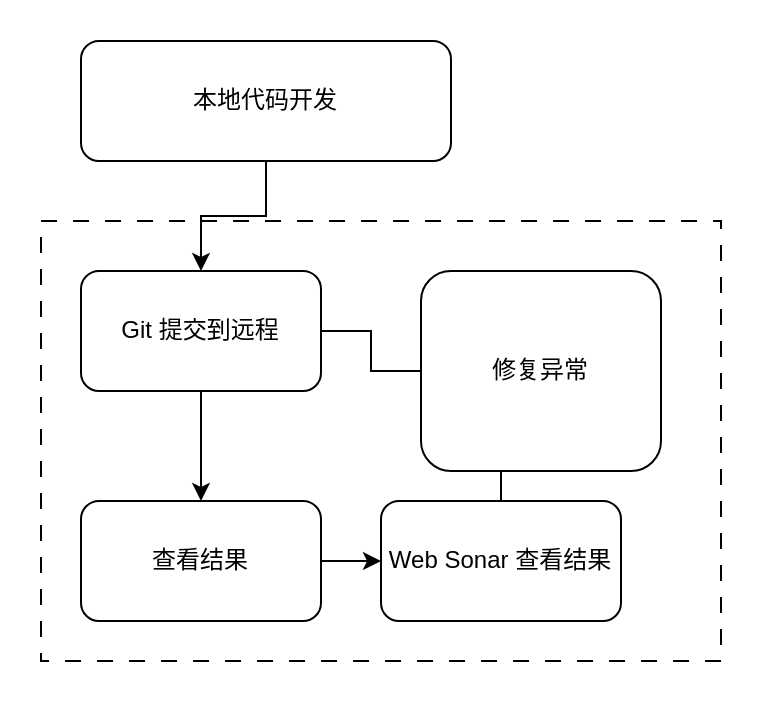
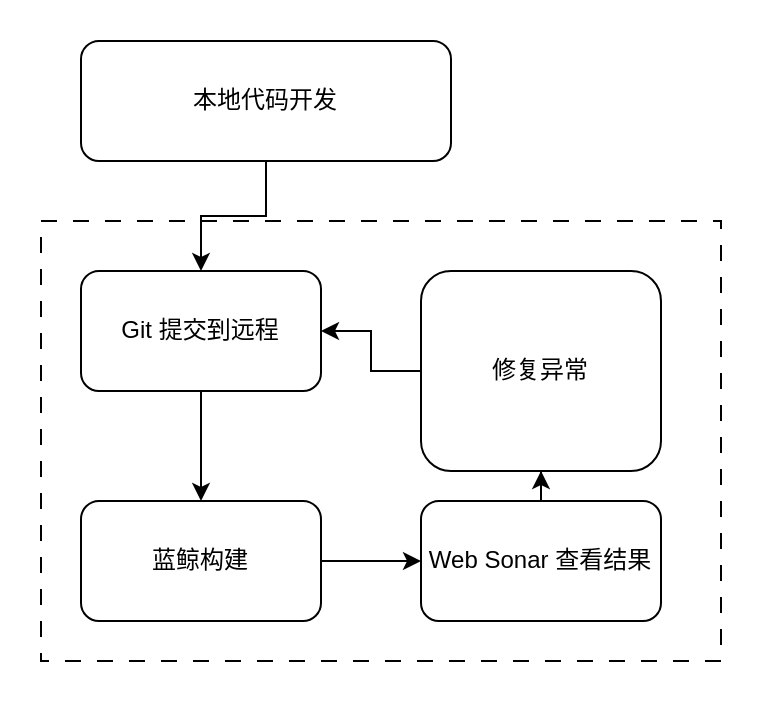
- <mxCell id="10" style="edgeStyle=orthogonalEdgeStyle;rounded=0;orthogonalLoop=1;jettySize=auto;html=1;entryX=1;entryY=0.5;entryDx=0;entryDy=0;endArrow=none;" edge="1" parent="1" source="11" target="5"><mxGeometry relative="1" as="geometry" /></mxCell>
+ <mxCell id="10" style="edgeStyle=orthogonalEdgeStyle;rounded=0;orthogonalLoop=1;jettySize=auto;html=1;entryX=1;entryY=0.5;entryDx=0;entryDy=0;" edge="1" parent="1" source="11" target="5"><mxGeometry relative="1" as="geometry" /></mxCell>
- <mxCell id="7" value="查看结果" style="rounded=1;whiteSpace=wrap;html=1;" vertex="1" parent="1"><mxGeometry x="40" y="250" width="120" height="60" as="geometry" /></mxCell>
+ <mxCell id="7" value="蓝鲸构建" style="rounded=1;whiteSpace=wrap;html=1;" vertex="1" parent="1"><mxGeometry x="40" y="250" width="120" height="60" as="geometry" /></mxCell>
- <mxCell id="9" value="Web Sonar 查看结果" style="rounded=1;whiteSpace=wrap;html=1;" vertex="1" parent="1"><mxGeometry x="190" y="250" width="120" height="60" as="geometry" /></mxCell>
+ <mxCell id="9" value="Web Sonar 查看结果" style="rounded=1;whiteSpace=wrap;html=1;" vertex="1" parent="1"><mxGeometry x="210" y="250" width="120" height="60" as="geometry" /></mxCell>
